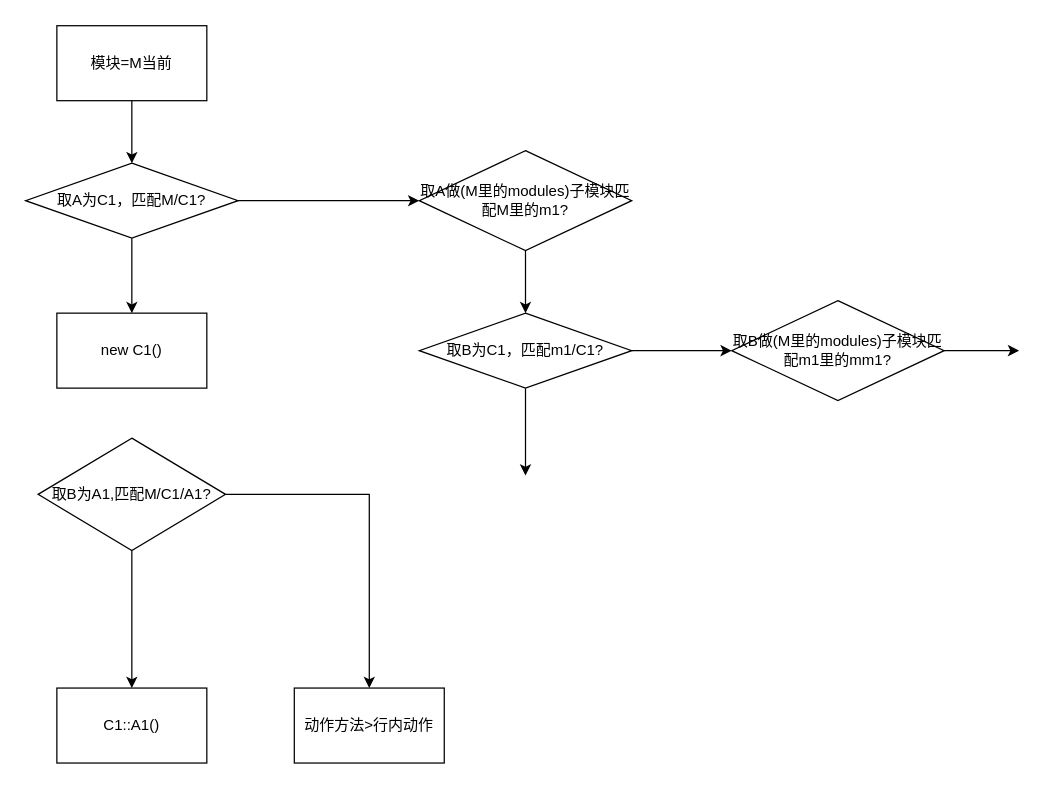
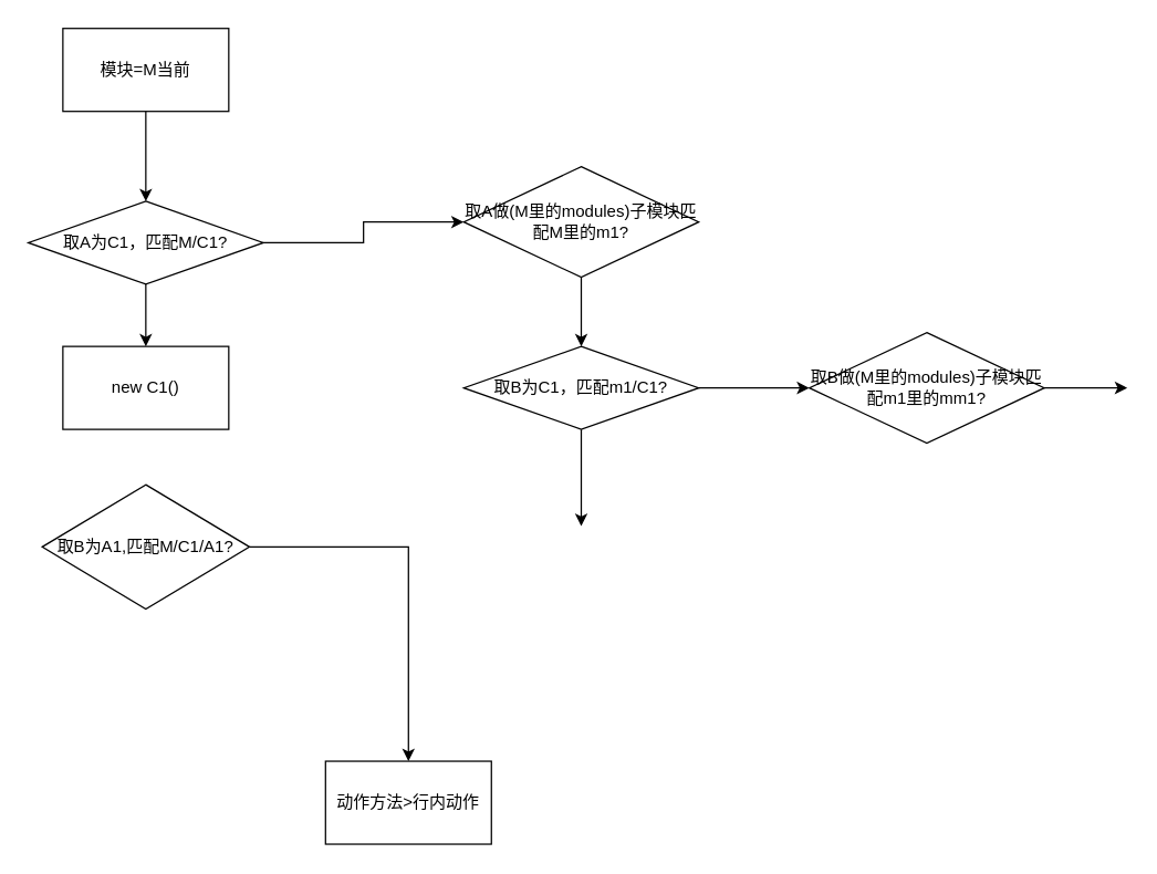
- <mxCell id="6" value="取A为C1，匹配M/C1?" style="rhombus;whiteSpace=wrap;html=1;" vertex="1" parent="1"><mxGeometry x="20" y="130" width="170" height="60" as="geometry" /></mxCell>
+ <mxCell id="6" value="取A为C1，匹配M/C1?" style="rhombus;whiteSpace=wrap;html=1;" vertex="1" parent="1"><mxGeometry x="20" y="145" width="170" height="60" as="geometry" /></mxCell>
- <mxCell id="8" value="" style="edgeStyle=orthogonalEdgeStyle;rounded=0;orthogonalLoop=1;jettySize=auto;html=1;" edge="1" parent="1" source="10" target="11"><mxGeometry relative="1" as="geometry" /></mxCell>
- <mxCell id="11" value="C1::A1()" style="whiteSpace=wrap;html=1;" vertex="1" parent="1"><mxGeometry x="45" y="550" width="120" height="60" as="geometry" /></mxCell>
